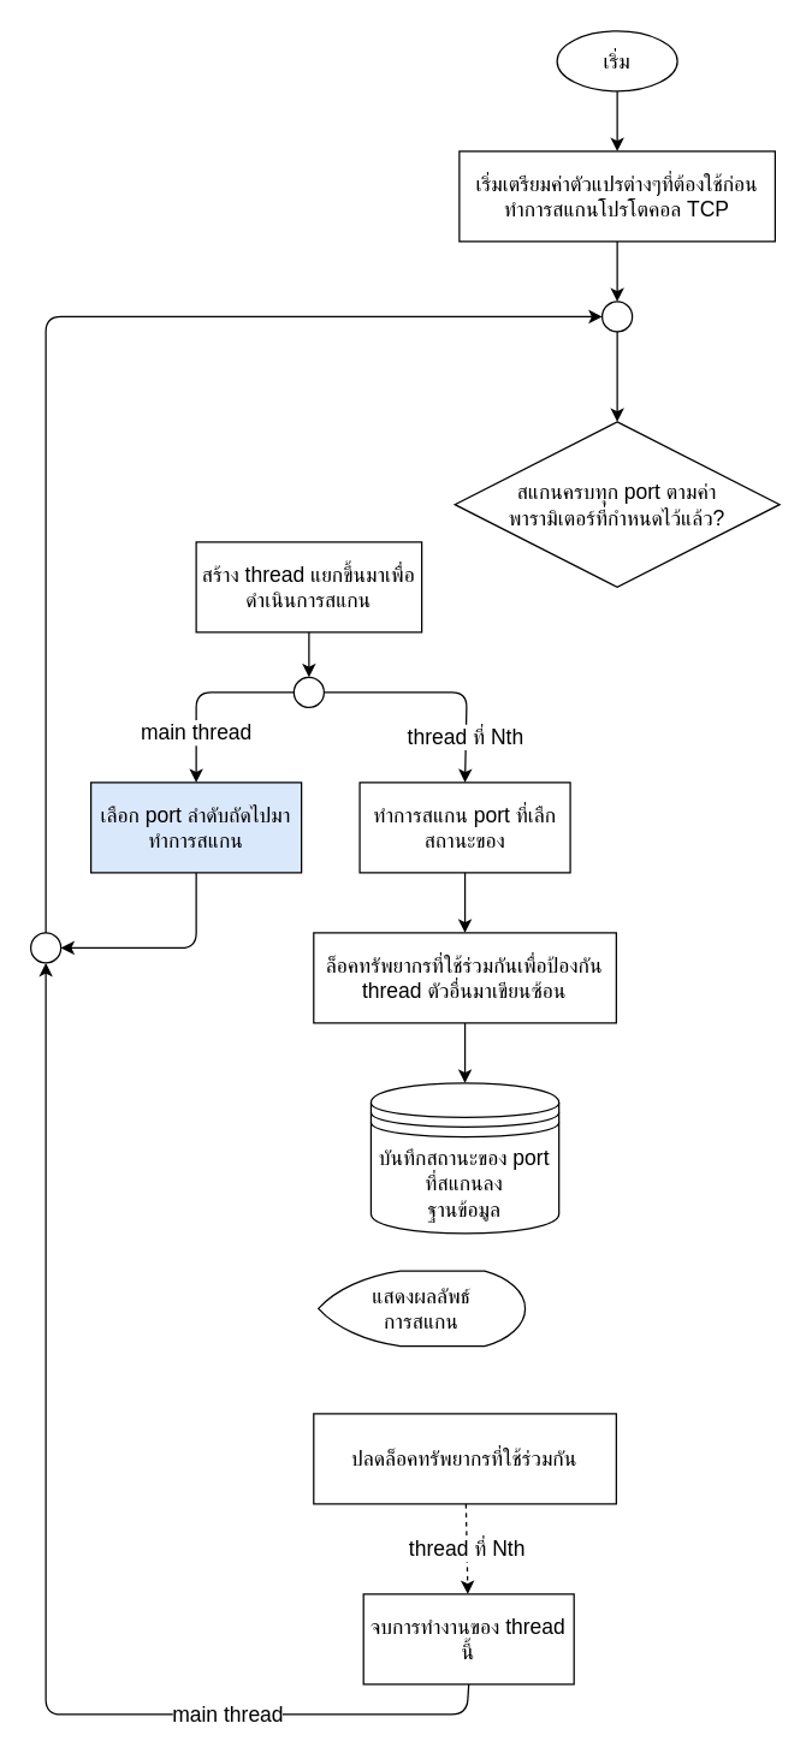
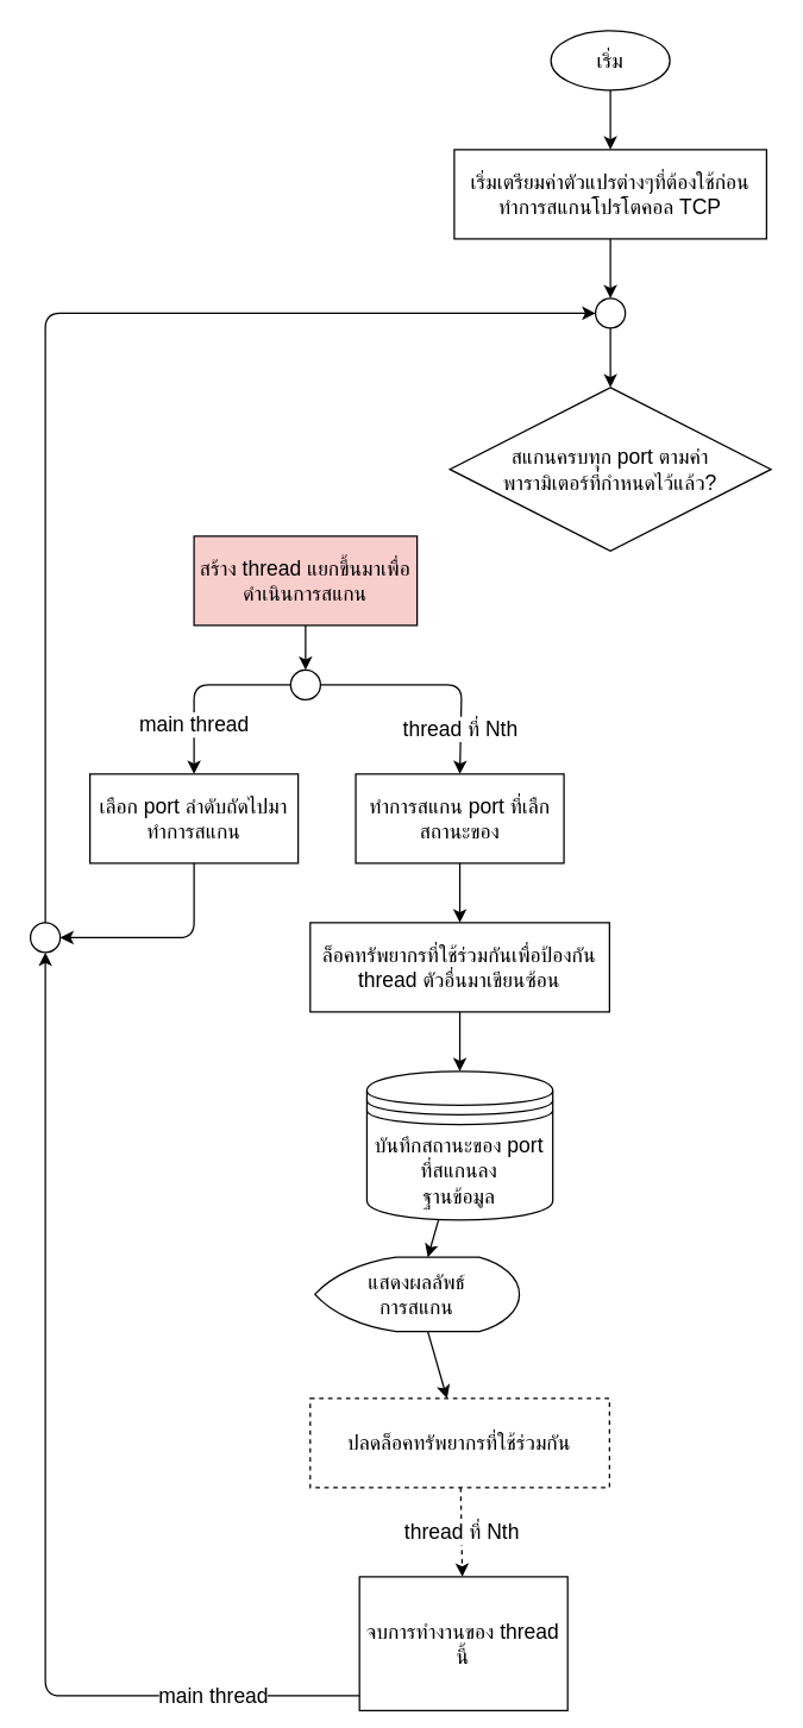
- <mxCell id="4" value="สแกนครบทุก port ตามค่า&lt;br style=&quot;font-size: 14px;&quot;&gt;พารามิเตอร์ที่กำหนดไว้แล้ว?" style="rhombus;whiteSpace=wrap;html=1;fontSize=14;" vertex="1" parent="1"><mxGeometry x="302" y="280" width="216" height="110" as="geometry" /></mxCell>
+ <mxCell id="4" value="สแกนครบทุก port ตามค่า&lt;br style=&quot;font-size: 14px;&quot;&gt;พารามิเตอร์ที่กำหนดไว้แล้ว?" style="rhombus;whiteSpace=wrap;html=1;fontSize=14;" vertex="1" parent="1"><mxGeometry x="302" y="260" width="216" height="110" as="geometry" /></mxCell>
- <mxCell id="8" value="สร้าง thread แยกขึ้นมาเพื่อดำเนินการสแกน" style="rounded=0;whiteSpace=wrap;html=1;fontSize=14;" vertex="1" parent="1"><mxGeometry x="130" y="360" width="150" height="60" as="geometry" /></mxCell>
+ <mxCell id="8" value="สร้าง thread แยกขึ้นมาเพื่อดำเนินการสแกน" style="rounded=0;whiteSpace=wrap;html=1;fontSize=14;fillColor=#f8cecc;" vertex="1" parent="1"><mxGeometry x="130" y="360" width="150" height="60" as="geometry" /></mxCell>
- <mxCell id="3" value="เลือก port ลำดับถัดไปมาทำการสแกน" style="rounded=0;whiteSpace=wrap;html=1;fontSize=14;fillColor=#dae8fc;" vertex="1" parent="1"><mxGeometry x="60" y="520" width="140" height="60" as="geometry" /></mxCell>
+ <mxCell id="3" value="เลือก port ลำดับถัดไปมาทำการสแกน" style="rounded=0;whiteSpace=wrap;html=1;fontSize=14;" vertex="1" parent="1"><mxGeometry x="60" y="520" width="140" height="60" as="geometry" /></mxCell>
+ <mxCell id="20" value="" style="edgeStyle=none;html=1;fontSize=14;" edge="1" parent="1" source="21" target="29"><mxGeometry relative="1" as="geometry" /></mxCell>
+ <mxCell id="28" value="" style="edgeStyle=none;html=1;fontSize=14;" edge="1" parent="1" source="29" target="23"><mxGeometry relative="1" as="geometry" /></mxCell>
- <mxCell id="23" value="ปลดล็อคทรัพยากรที่ใช้ร่วมกัน" style="rounded=0;whiteSpace=wrap;html=1;fontSize=14;" vertex="1" parent="1"><mxGeometry x="208.13" y="940" width="201.25" height="60" as="geometry" /></mxCell>
+ <mxCell id="23" value="ปลดล็อคทรัพยากรที่ใช้ร่วมกัน" style="rounded=0;whiteSpace=wrap;html=1;fontSize=14;dashed=1;" vertex="1" parent="1"><mxGeometry x="208.13" y="940" width="201.25" height="60" as="geometry" /></mxCell>
- <mxCell id="25" value="จบการทำงานของ thread นี้" style="rounded=0;whiteSpace=wrap;html=1;fontSize=14;" vertex="1" parent="1"><mxGeometry x="241.25" y="1060" width="140" height="60" as="geometry" /></mxCell>
+ <mxCell id="25" value="จบการทำงานของ thread นี้" style="rounded=0;whiteSpace=wrap;html=1;fontSize=14;" vertex="1" parent="1"><mxGeometry x="241.25" y="1060" width="140" height="90" as="geometry" /></mxCell>
